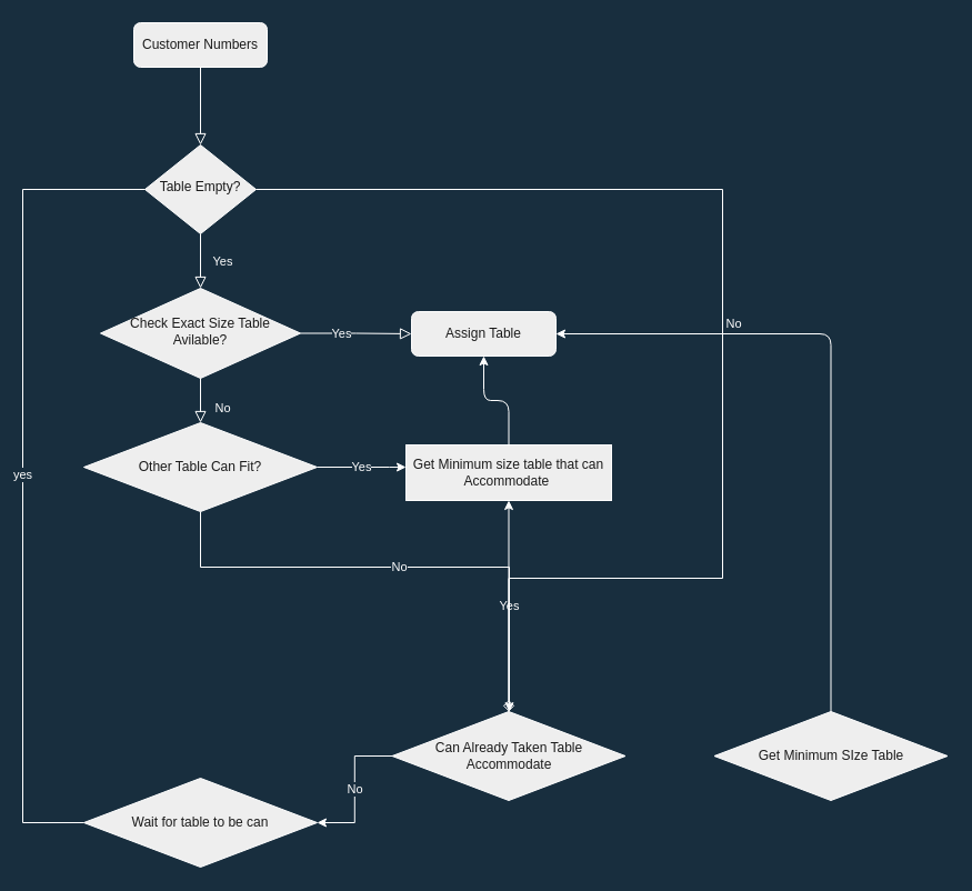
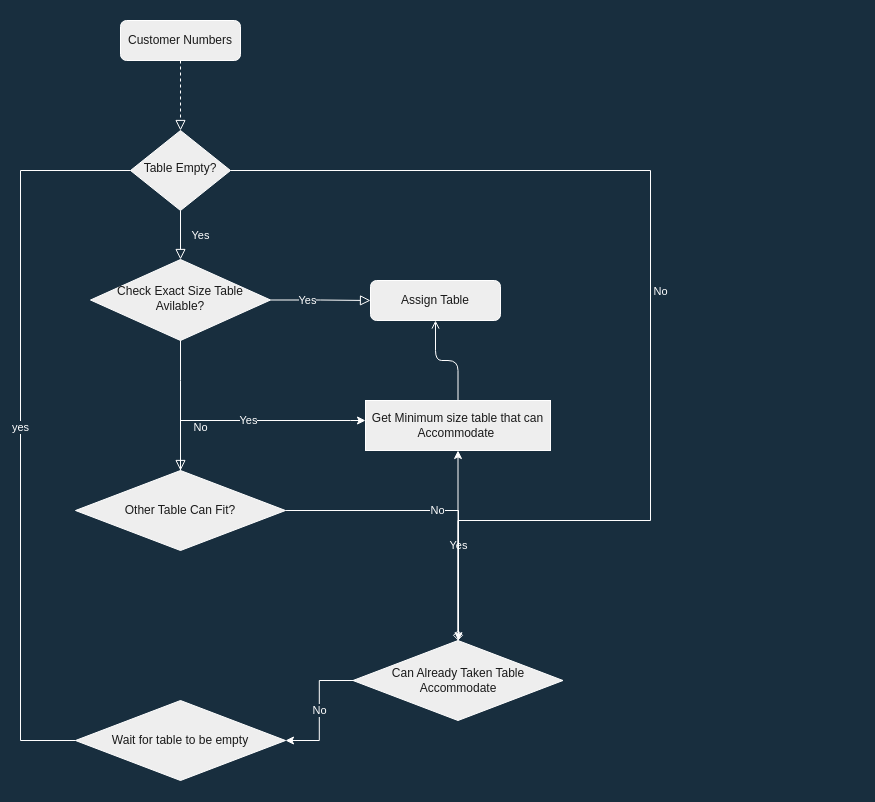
- <mxCell id="2" value="" style="rounded=0;html=1;jettySize=auto;orthogonalLoop=1;fontSize=11;endArrow=block;endFill=0;endSize=8;strokeWidth=1;shadow=0;labelBackgroundColor=none;edgeStyle=orthogonalEdgeStyle;strokeColor=#FFFFFF;fontColor=#FFFFFF;" parent="1" source="3" target="6" edge="1"><mxGeometry relative="1" as="geometry" /></mxCell>
+ <mxCell id="2" value="" style="rounded=0;html=1;jettySize=auto;orthogonalLoop=1;fontSize=11;endArrow=block;endFill=0;endSize=8;strokeWidth=1;shadow=0;labelBackgroundColor=none;edgeStyle=orthogonalEdgeStyle;strokeColor=#FFFFFF;fontColor=#FFFFFF;dashed=1;" parent="1" source="3" target="6" edge="1"><mxGeometry relative="1" as="geometry" /></mxCell>
- <mxCell id="15" value="" style="edgeStyle=orthogonalEdgeStyle;curved=0;rounded=1;sketch=0;orthogonalLoop=1;jettySize=auto;html=1;fontColor=#FFFFFF;strokeColor=#FFFFFF;" edge="1" parent="1" source="16" target="11"><mxGeometry relative="1" as="geometry" /></mxCell>
+ <mxCell id="15" value="" style="edgeStyle=orthogonalEdgeStyle;curved=0;rounded=1;sketch=0;orthogonalLoop=1;jettySize=auto;html=1;fontColor=#FFFFFF;strokeColor=#FFFFFF;endArrow=open;" edge="1" parent="1" source="16" target="11"><mxGeometry relative="1" as="geometry" /></mxCell>
- <mxCell id="22" style="edgeStyle=orthogonalEdgeStyle;curved=0;rounded=1;sketch=0;orthogonalLoop=1;jettySize=auto;html=1;entryX=1;entryY=0.5;entryDx=0;entryDy=0;labelBackgroundColor=none;fontColor=#FFFFFF;strokeColor=#FFFFFF;" edge="1" parent="1" source="23" target="11"><mxGeometry relative="1" as="geometry"><Array as="points"><mxPoint x="748" y="300" /></Array></mxGeometry></mxCell>
- <mxCell id="14" value="Other Table Can Fit?" style="rhombus;whiteSpace=wrap;html=1;fillColor=#EEEEEE;strokeColor=#FFFFFF;fontColor=#1A1A1A;" vertex="1" parent="1"><mxGeometry x="75" y="380" width="210" height="80" as="geometry" /></mxCell>
+ <mxCell id="14" value="Other Table Can Fit?" style="rhombus;whiteSpace=wrap;html=1;fillColor=#EEEEEE;strokeColor=#FFFFFF;fontColor=#1A1A1A;" vertex="1" parent="1"><mxGeometry x="75" y="470" width="210" height="80" as="geometry" /></mxCell>
- <mxCell id="23" value="Get Minimum SIze Table" style="rhombus;whiteSpace=wrap;html=1;fillColor=#EEEEEE;strokeColor=#FFFFFF;fontColor=#1A1A1A;" vertex="1" parent="1"><mxGeometry x="642.5" y="640" width="210" height="80" as="geometry" /></mxCell>
- <mxCell id="21" value="Wait for table to be can" style="rhombus;whiteSpace=wrap;html=1;fillColor=#EEEEEE;strokeColor=#FFFFFF;fontColor=#1A1A1A;" vertex="1" parent="1"><mxGeometry x="75" y="700" width="210" height="80" as="geometry" /></mxCell>
+ <mxCell id="21" value="Wait for table to be empty" style="rhombus;whiteSpace=wrap;html=1;fillColor=#EEEEEE;strokeColor=#FFFFFF;fontColor=#1A1A1A;" vertex="1" parent="1"><mxGeometry x="75" y="700" width="210" height="80" as="geometry" /></mxCell>
